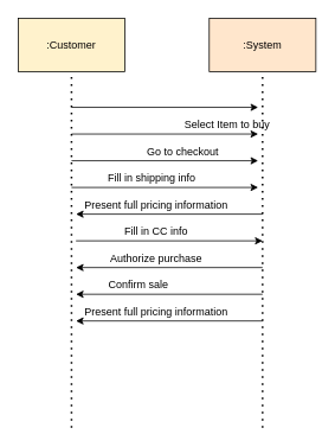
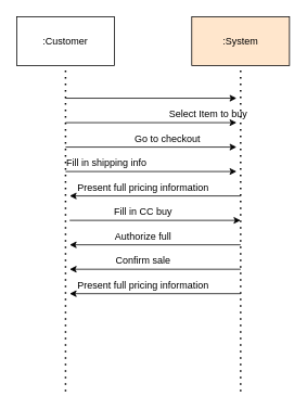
- <mxCell id="2" value=":Customer" style="rounded=0;whiteSpace=wrap;html=1;fillColor=#fff2cc;" vertex="1" parent="1"><mxGeometry x="20" y="20" width="120" height="60" as="geometry" /></mxCell>
+ <mxCell id="2" value=":Customer" style="rounded=0;whiteSpace=wrap;html=1;" vertex="1" parent="1"><mxGeometry x="20" y="20" width="120" height="60" as="geometry" /></mxCell>
- <mxCell id="12" value="Fill in shipping info" style="text;html=1;align=center;verticalAlign=middle;resizable=0;points=[];autosize=1;" vertex="1" parent="1"><mxGeometry x="115" y="190" width="110" height="20" as="geometry" /></mxCell>
+ <mxCell id="12" value="Fill in shipping info" style="text;html=1;align=center;verticalAlign=middle;resizable=0;points=[];autosize=1;" vertex="1" parent="1"><mxGeometry x="75" y="190" width="110" height="20" as="geometry" /></mxCell>
- <mxCell id="16" value="Fill in CC info" style="text;html=1;align=center;verticalAlign=middle;resizable=0;points=[];autosize=1;" vertex="1" parent="1"><mxGeometry x="130" y="250" width="90" height="20" as="geometry" /></mxCell>
+ <mxCell id="16" value="Fill in CC buy" style="text;html=1;align=center;verticalAlign=middle;resizable=0;points=[];autosize=1;" vertex="1" parent="1"><mxGeometry x="130" y="250" width="90" height="20" as="geometry" /></mxCell>
- <mxCell id="18" value="Authorize purchase" style="text;html=1;align=center;verticalAlign=middle;resizable=0;points=[];autosize=1;" vertex="1" parent="1"><mxGeometry x="115" y="280" width="120" height="20" as="geometry" /></mxCell>
+ <mxCell id="18" value="Authorize full" style="text;html=1;align=center;verticalAlign=middle;resizable=0;points=[];autosize=1;" vertex="1" parent="1"><mxGeometry x="115" y="280" width="120" height="20" as="geometry" /></mxCell>
- <mxCell id="20" value="Confirm sale" style="text;html=1;align=center;verticalAlign=middle;resizable=0;points=[];autosize=1;" vertex="1" parent="1"><mxGeometry x="115" y="310" width="80" height="20" as="geometry" /></mxCell>
+ <mxCell id="20" value="Confirm sale" style="text;html=1;align=center;verticalAlign=middle;resizable=0;points=[];autosize=1;" vertex="1" parent="1"><mxGeometry x="135" y="310" width="80" height="20" as="geometry" /></mxCell>
